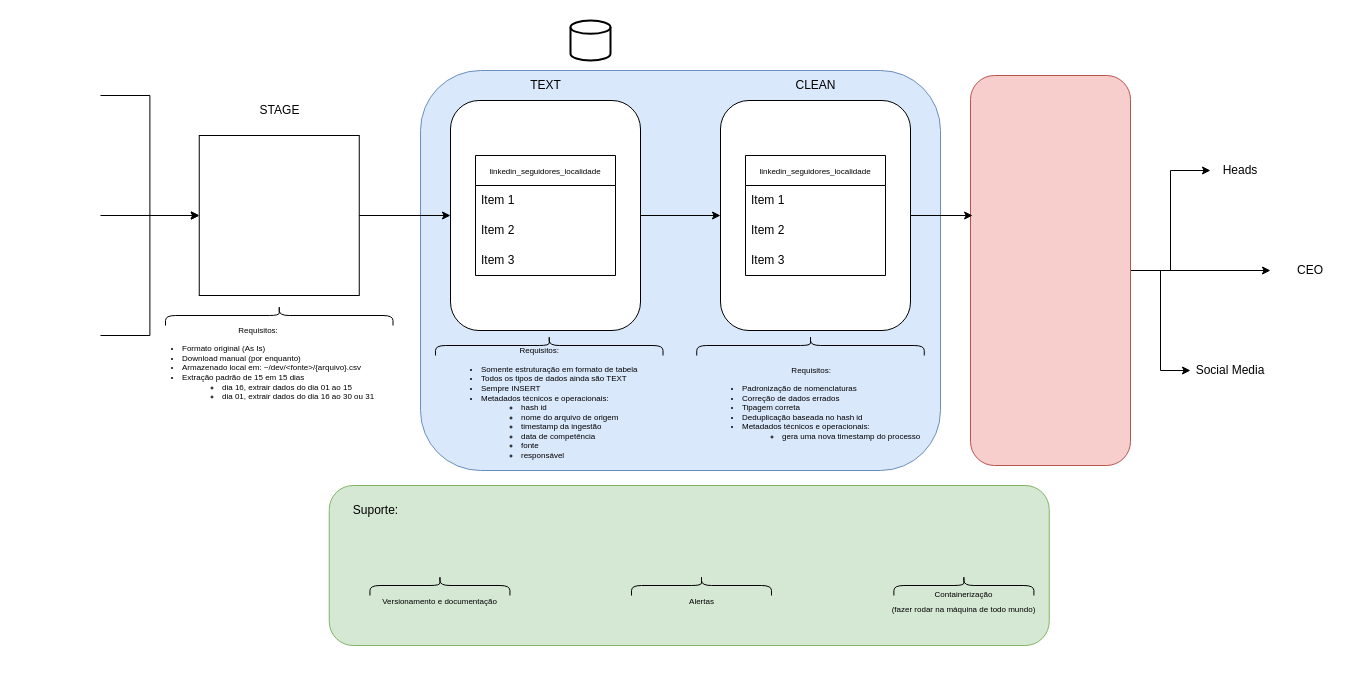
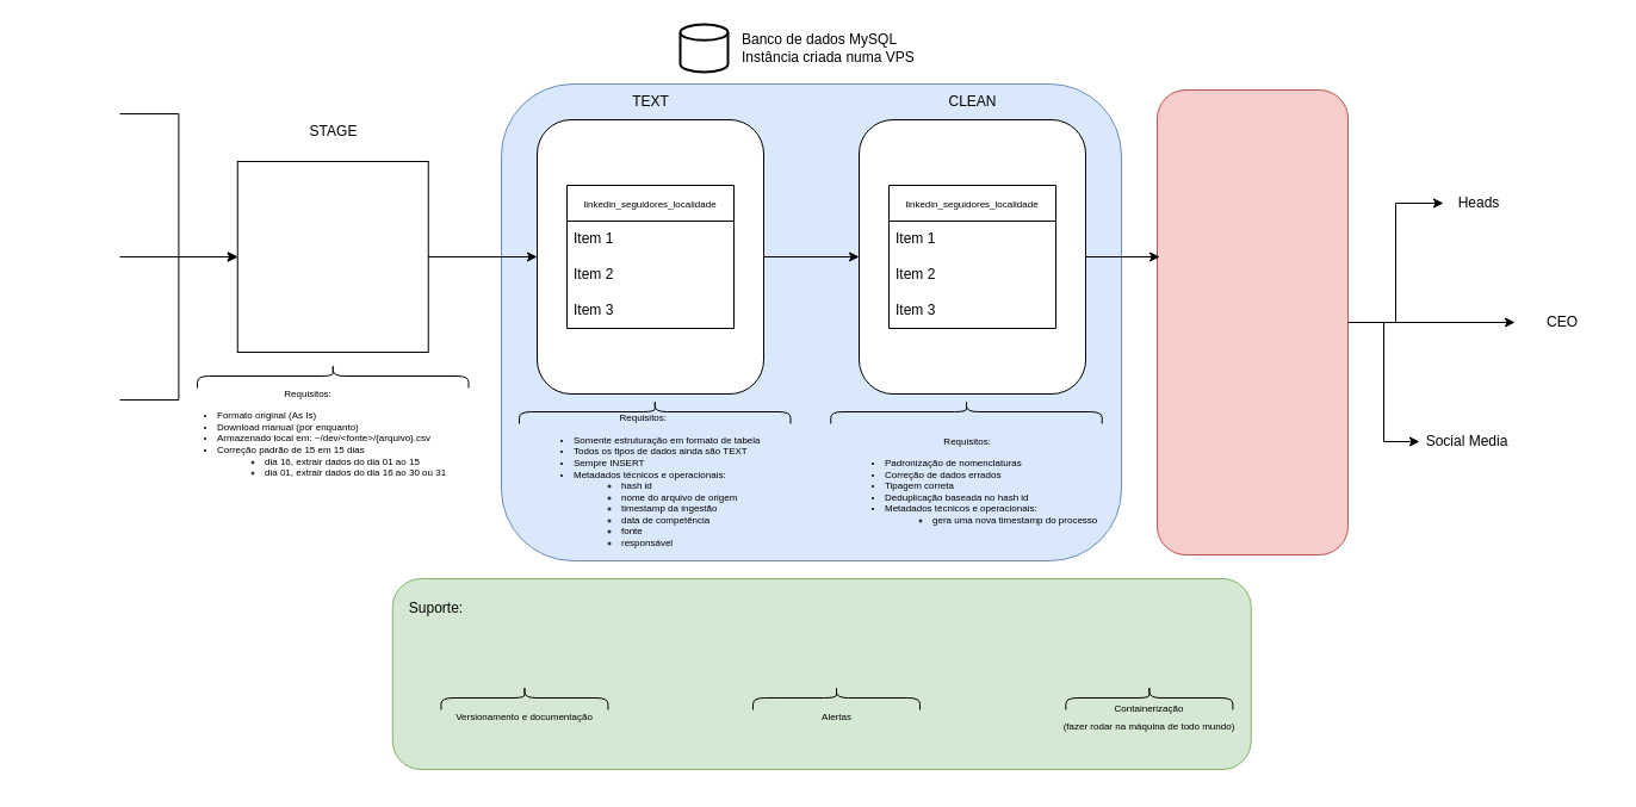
+ <mxCell id="20" value="Banco de dados MySQL&lt;div&gt;Instância criada numa VPS&lt;/div&gt;" style="text;html=1;align=left;verticalAlign=middle;resizable=0;points=[];autosize=1;strokeColor=none;fillColor=none;" vertex="1" parent="18"><mxGeometry x="50" width="170" height="40" as="geometry" /></mxCell>
- <mxCell id="16" value="&lt;div style=&quot;text-align: center;&quot;&gt;&lt;span style=&quot;font-size: 8px; background-color: initial;&quot;&gt;Requisitos:&lt;/span&gt;&lt;/div&gt;&lt;div style=&quot;font-size: 8px;&quot;&gt;&lt;ul&gt;&lt;li style=&quot;&quot;&gt;&lt;font style=&quot;font-size: 8px;&quot;&gt;Formato original (As Is)&lt;/font&gt;&lt;/li&gt;&lt;li&gt;&lt;font style=&quot;font-size: 8px;&quot;&gt;Download manual (por enquanto)&lt;/font&gt;&lt;/li&gt;&lt;li&gt;&lt;font style=&quot;font-size: 8px;&quot;&gt;Armazenado local em: ~/dev/&amp;lt;fonte&amp;gt;/{arquivo}.csv&lt;/font&gt;&lt;/li&gt;&lt;li&gt;&lt;font style=&quot;font-size: 8px;&quot;&gt;Extração padrão de 15 em 15 dias&lt;br&gt;&lt;/font&gt;&lt;/li&gt;&lt;ul&gt;&lt;li&gt;&lt;font style=&quot;font-size: 8px;&quot;&gt;dia 16, extrair dados do dia 01 ao 15&lt;/font&gt;&lt;/li&gt;&lt;li&gt;&lt;font style=&quot;font-size: 8px;&quot;&gt;dia 01, extrair dados do dia 16 ao 30 ou 31&lt;/font&gt;&lt;/li&gt;&lt;/ul&gt;&lt;/ul&gt;&lt;/div&gt;&lt;div style=&quot;font-size: 8px;&quot;&gt;&lt;br&gt;&lt;/div&gt;" style="text;html=1;align=left;verticalAlign=middle;resizable=0;points=[];autosize=1;strokeColor=none;fillColor=none;" vertex="1" parent="14"><mxGeometry y="10" width="260" height="110" as="geometry" /></mxCell>
+ <mxCell id="16" value="&lt;div style=&quot;text-align: center;&quot;&gt;&lt;span style=&quot;font-size: 8px; background-color: initial;&quot;&gt;Requisitos:&lt;/span&gt;&lt;/div&gt;&lt;div style=&quot;font-size: 8px;&quot;&gt;&lt;ul&gt;&lt;li style=&quot;&quot;&gt;&lt;font style=&quot;font-size: 8px;&quot;&gt;Formato original (As Is)&lt;/font&gt;&lt;/li&gt;&lt;li&gt;&lt;font style=&quot;font-size: 8px;&quot;&gt;Download manual (por enquanto)&lt;/font&gt;&lt;/li&gt;&lt;li&gt;&lt;font style=&quot;font-size: 8px;&quot;&gt;Armazenado local em: ~/dev/&amp;lt;fonte&amp;gt;/{arquivo}.csv&lt;/font&gt;&lt;/li&gt;&lt;li&gt;&lt;font style=&quot;font-size: 8px;&quot;&gt;Correção padrão de 15 em 15 dias&lt;br&gt;&lt;/font&gt;&lt;/li&gt;&lt;ul&gt;&lt;li&gt;&lt;font style=&quot;font-size: 8px;&quot;&gt;dia 16, extrair dados do dia 01 ao 15&lt;/font&gt;&lt;/li&gt;&lt;li&gt;&lt;font style=&quot;font-size: 8px;&quot;&gt;dia 01, extrair dados do dia 16 ao 30 ou 31&lt;/font&gt;&lt;/li&gt;&lt;/ul&gt;&lt;/ul&gt;&lt;/div&gt;&lt;div style=&quot;font-size: 8px;&quot;&gt;&lt;br&gt;&lt;/div&gt;" style="text;html=1;align=left;verticalAlign=middle;resizable=0;points=[];autosize=1;strokeColor=none;fillColor=none;" vertex="1" parent="14"><mxGeometry y="10" width="260" height="110" as="geometry" /></mxCell>
- <mxCell id="50" value="Suporte:" style="text;html=1;align=center;verticalAlign=middle;resizable=0;points=[];autosize=1;strokeColor=none;fillColor=none;" vertex="1" parent="1"><mxGeometry x="340" y="495" width="70" height="30" as="geometry" /></mxCell>
+ <mxCell id="50" value="Suporte:" style="text;html=1;align=center;verticalAlign=middle;resizable=0;points=[];autosize=1;strokeColor=none;fillColor=none;" vertex="1" parent="1"><mxGeometry x="330" y="495" width="70" height="30" as="geometry" /></mxCell>
